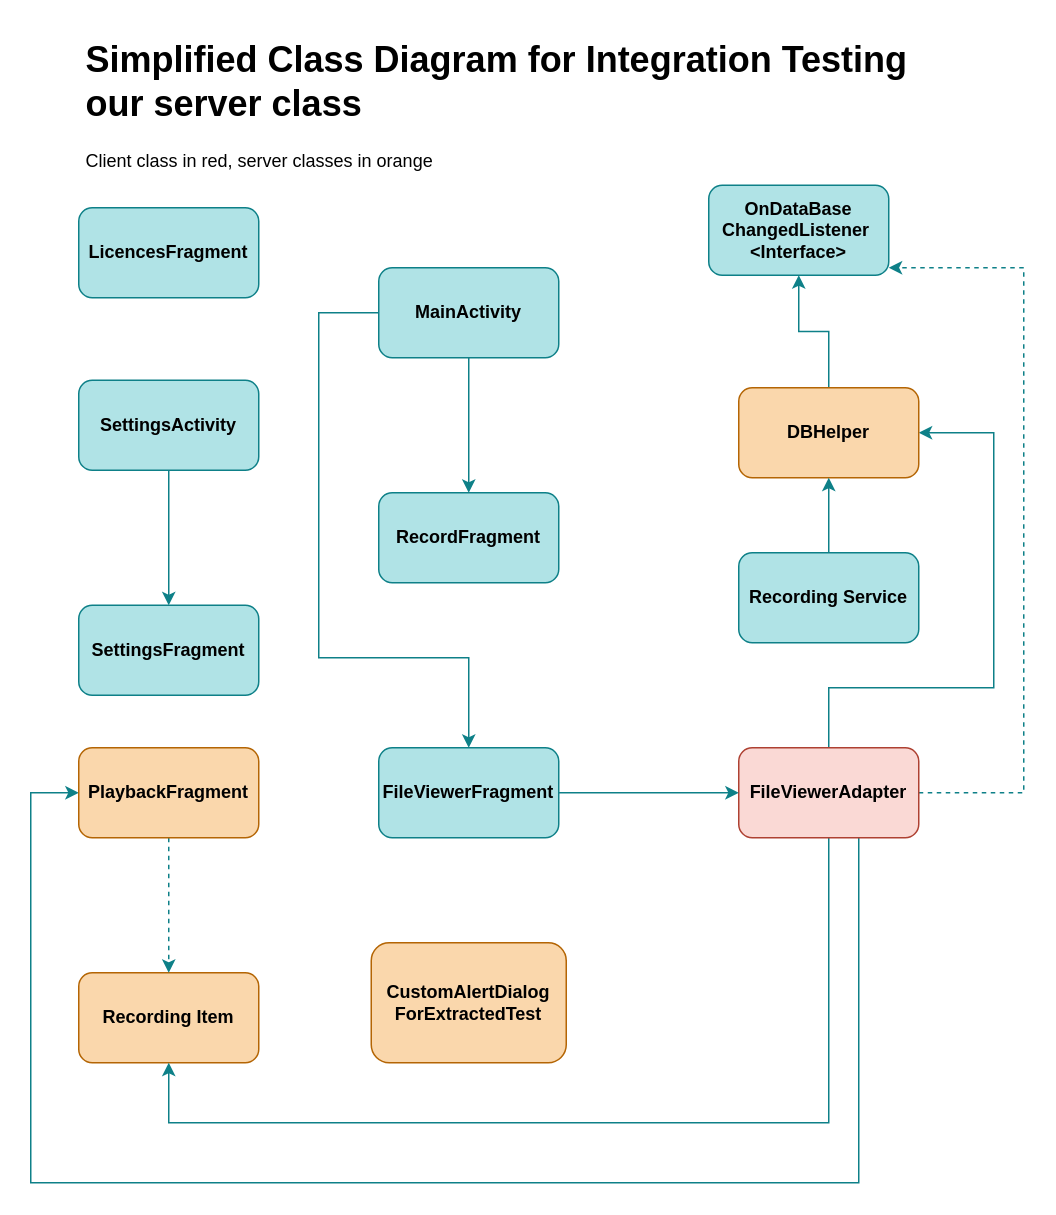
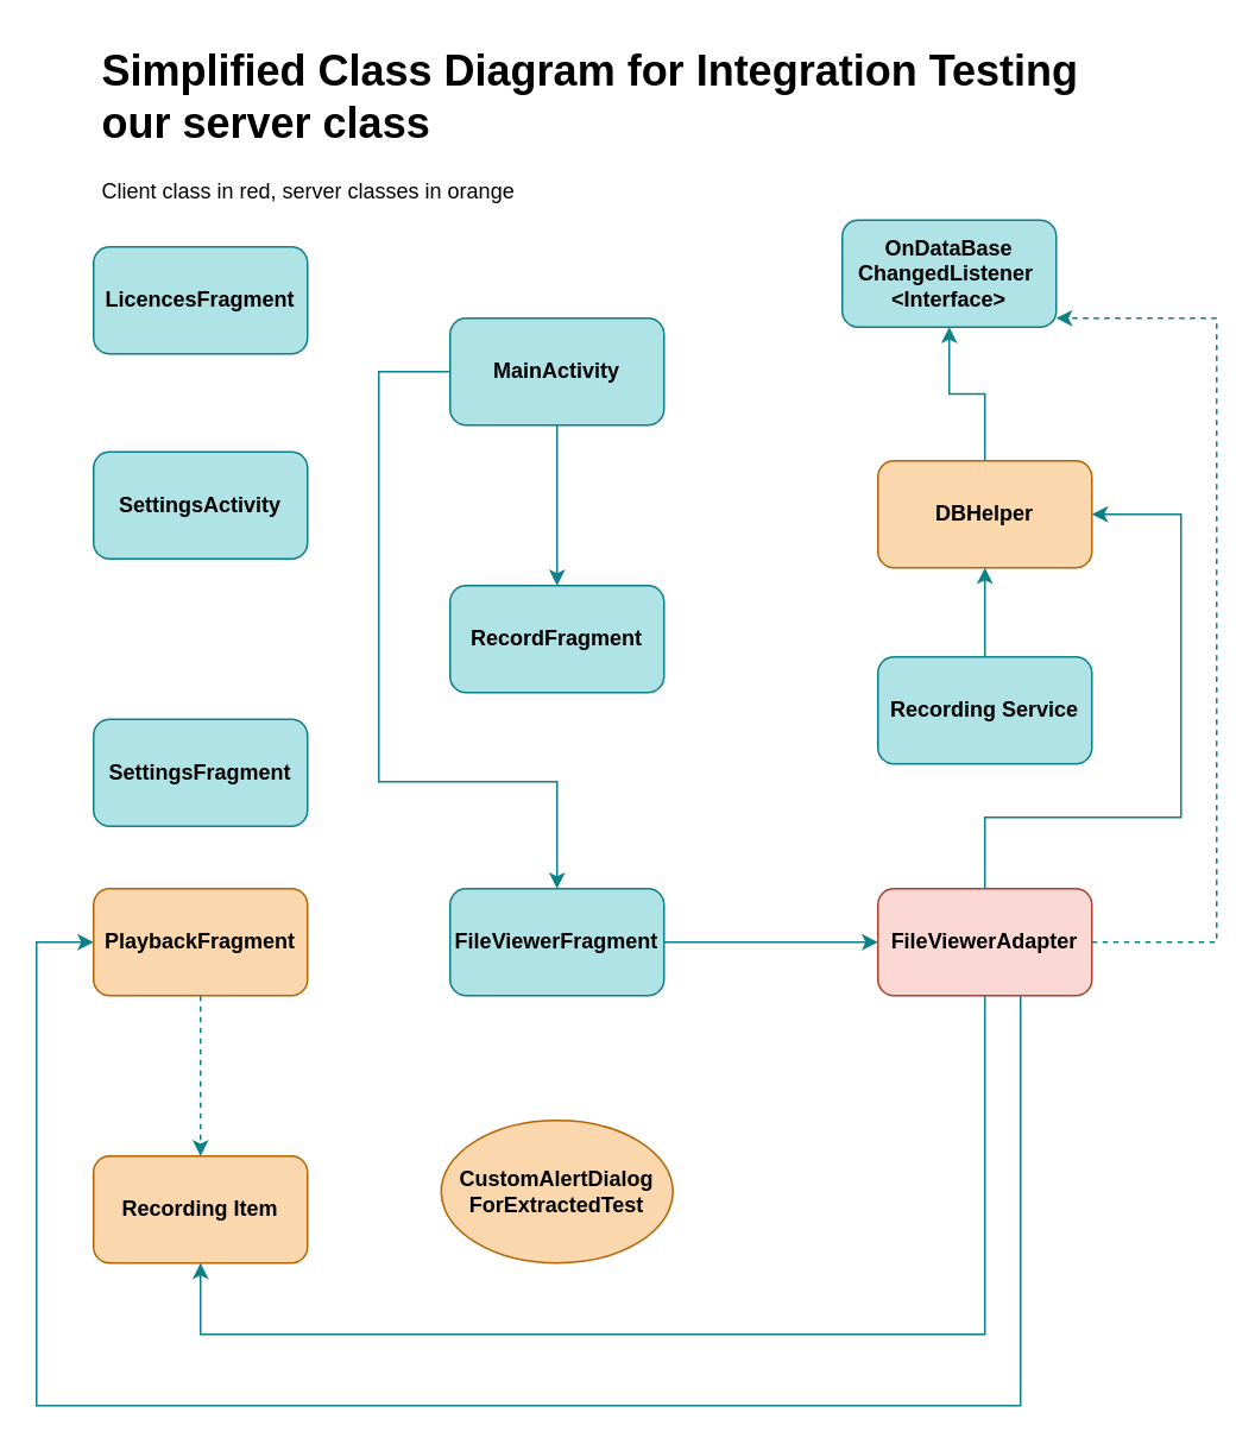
- <mxCell id="13" style="edgeStyle=orthogonalEdgeStyle;rounded=0;orthogonalLoop=1;jettySize=auto;html=1;fillColor=#b0e3e6;strokeColor=#0e8088;fontStyle=1;shadow=0;" edge="1" parent="1" source="14" target="23"><mxGeometry relative="1" as="geometry" /></mxCell>
- <mxCell id="10" value="CustomAlertDialog&lt;br&gt;ForExtractedTest" style="rounded=1;whiteSpace=wrap;html=1;fillColor=#fad7ac;strokeColor=#b46504;fontStyle=1;shadow=0;" vertex="1" parent="1"><mxGeometry x="247" y="628" width="130" height="80" as="geometry" /></mxCell>
+ <mxCell id="10" value="CustomAlertDialog&lt;br&gt;ForExtractedTest" style="ellipse;whiteSpace=wrap;html=1;fillColor=#fad7ac;strokeColor=#b46504;fontStyle=1;shadow=0;" vertex="1" parent="1"><mxGeometry x="247" y="628" width="130" height="80" as="geometry" /></mxCell>
